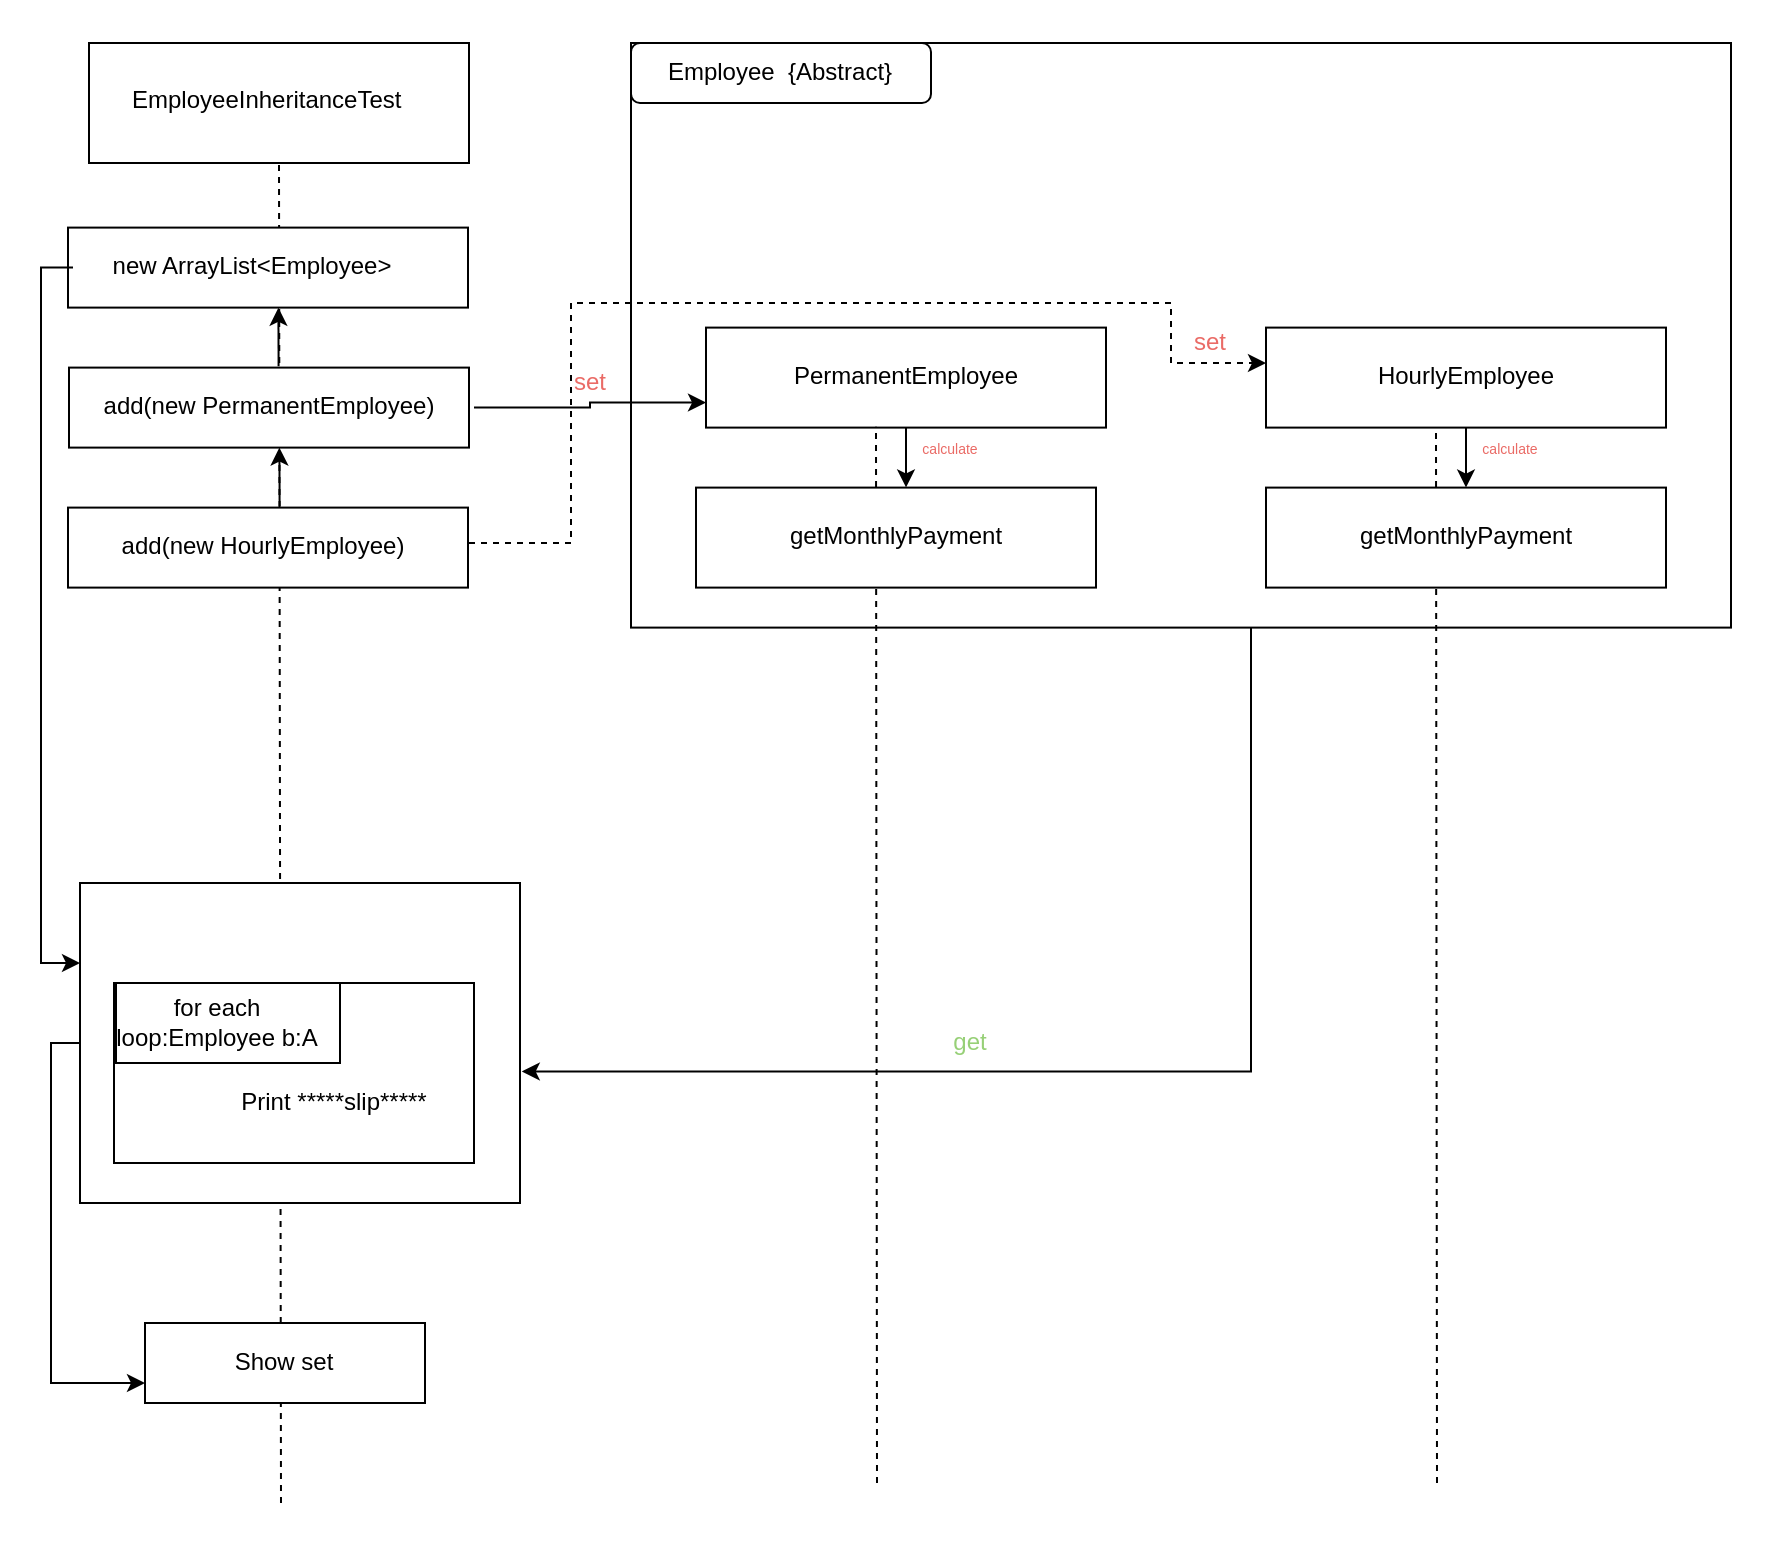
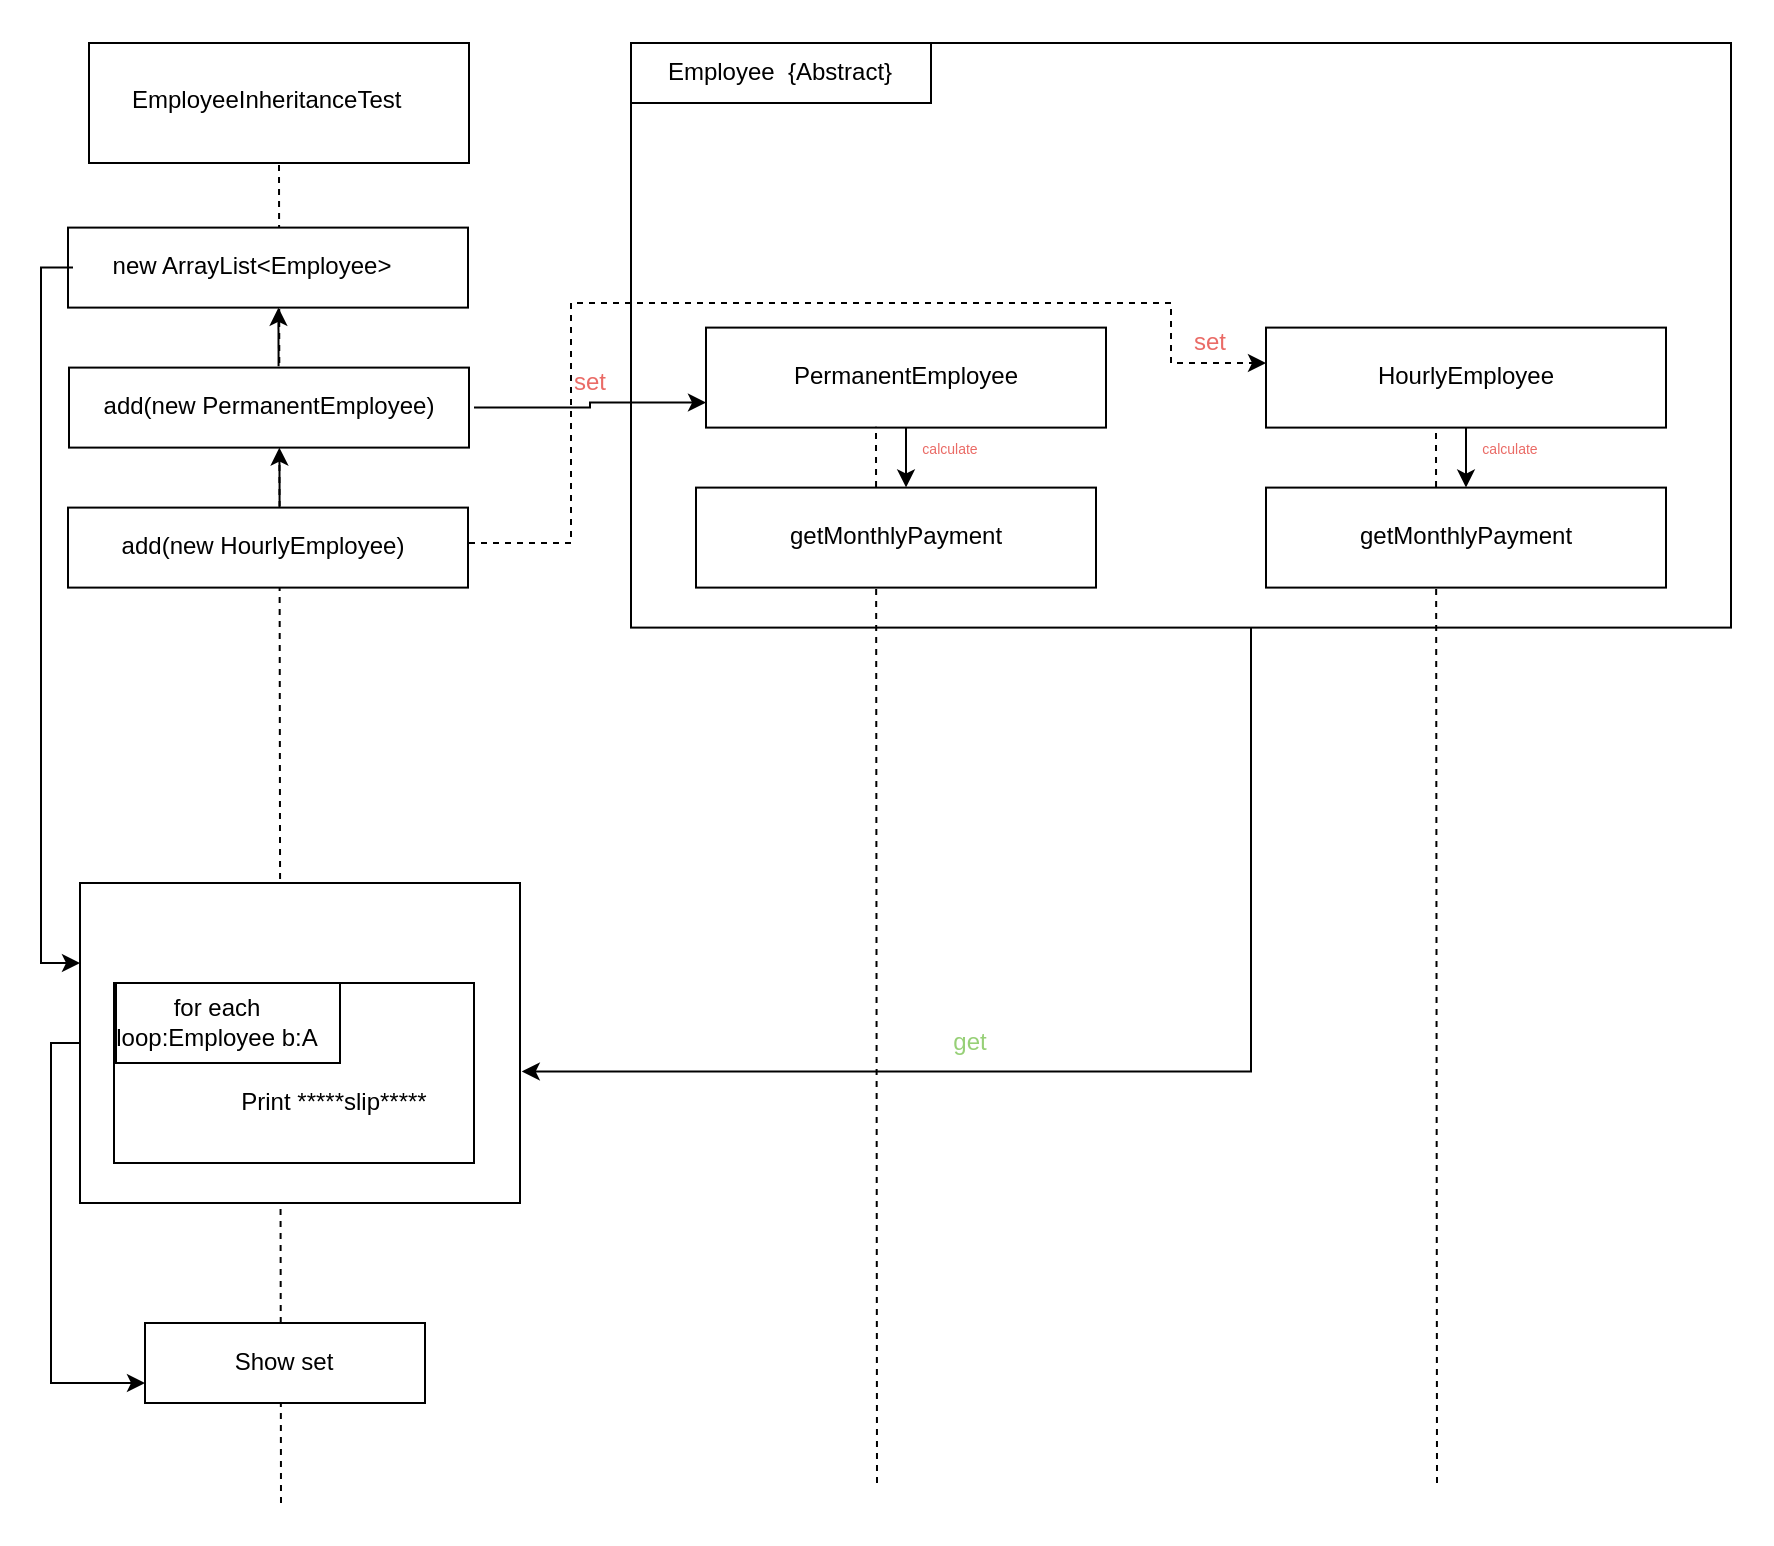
- <mxCell id="28" value="&#10;&#10;&lt;!--StartFragment--&gt;&lt;span style=&quot;font-family: Helvetica; font-size: 12px; font-style: normal; font-variant-ligatures: normal; font-variant-caps: normal; font-weight: 400; letter-spacing: normal; orphans: 2; text-align: center; text-indent: 0px; text-transform: none; widows: 2; word-spacing: 0px; -webkit-text-stroke-width: 0px; text-decoration-style: initial; text-decoration-color: initial; float: none; display: inline !important;&quot;&gt;Employee&amp;nbsp; {Abstract}&lt;/span&gt;&lt;!--EndFragment--&gt;&#10;&#10;" style="whiteSpace=wrap;html=1;rounded=1;" vertex="1" parent="1"><mxGeometry x="315" y="20" width="150" height="30" as="geometry" /></mxCell>
+ <mxCell id="28" value="&#10;&#10;&lt;!--StartFragment--&gt;&lt;span style=&quot;font-family: Helvetica; font-size: 12px; font-style: normal; font-variant-ligatures: normal; font-variant-caps: normal; font-weight: 400; letter-spacing: normal; orphans: 2; text-align: center; text-indent: 0px; text-transform: none; widows: 2; word-spacing: 0px; -webkit-text-stroke-width: 0px; text-decoration-style: initial; text-decoration-color: initial; float: none; display: inline !important;&quot;&gt;Employee&amp;nbsp; {Abstract}&lt;/span&gt;&lt;!--EndFragment--&gt;&#10;&#10;" style="rounded=0;whiteSpace=wrap;html=1;" vertex="1" parent="1"><mxGeometry x="315" y="20" width="150" height="30" as="geometry" /></mxCell>
